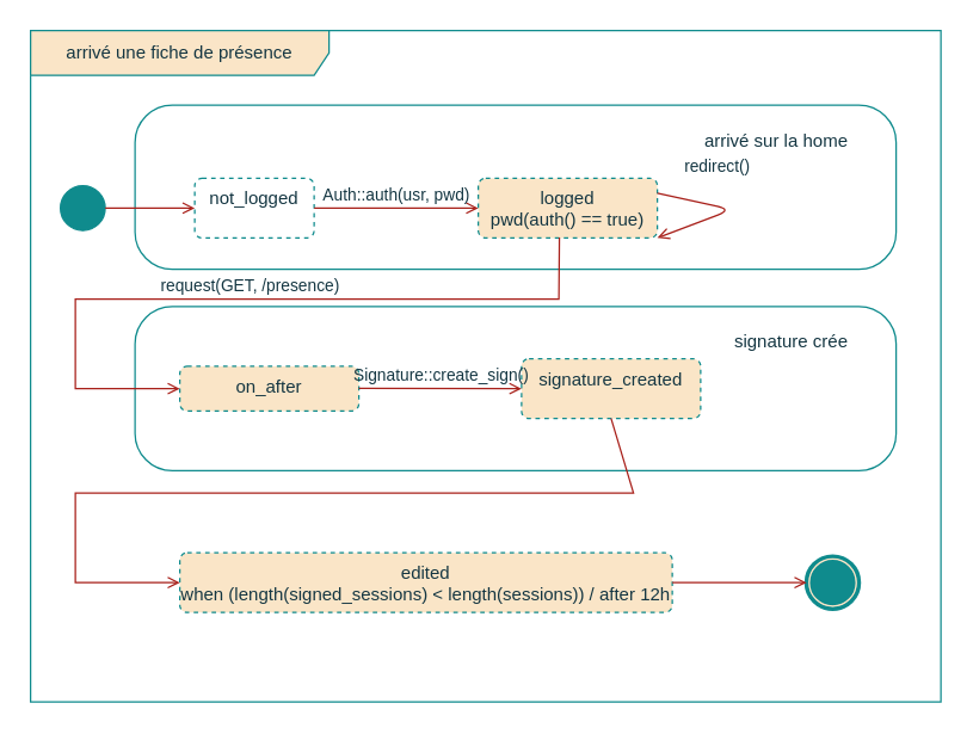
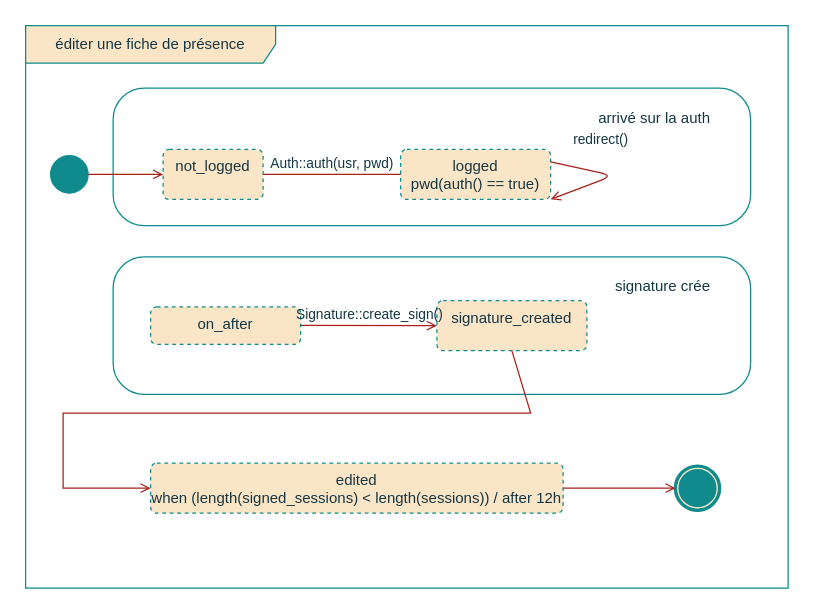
- <mxCell id="2" value="arrivé une fiche de présence" style="shape=umlFrame;whiteSpace=wrap;html=1;pointerEvents=0;recursiveResize=0;container=1;collapsible=0;width=200;strokeColor=#0F8B8D;fontColor=#143642;fillColor=#FAE5C7;height=30;" vertex="1" parent="1"><mxGeometry x="20" y="20" width="610" height="450" as="geometry" /></mxCell>
+ <mxCell id="2" value="éditer une fiche de présence" style="shape=umlFrame;whiteSpace=wrap;html=1;pointerEvents=0;recursiveResize=0;container=1;collapsible=0;width=200;strokeColor=#0F8B8D;fontColor=#143642;fillColor=#FAE5C7;height=30;" vertex="1" parent="1"><mxGeometry x="20" y="20" width="610" height="450" as="geometry" /></mxCell>
- <mxCell id="4" value="arrivé sur la home" style="html=1;align=right;verticalAlign=top;rounded=1;absoluteArcSize=1;arcSize=50;dashed=0;spacingTop=10;spacingRight=30;whiteSpace=wrap;strokeColor=#0F8B8D;fontColor=#143642;fillColor=none;" vertex="1" parent="2"><mxGeometry x="70" y="50" width="510" height="110" as="geometry" /></mxCell>
+ <mxCell id="4" value="arrivé sur la auth" style="html=1;align=right;verticalAlign=top;rounded=1;absoluteArcSize=1;arcSize=50;dashed=0;spacingTop=10;spacingRight=30;whiteSpace=wrap;strokeColor=#0F8B8D;fontColor=#143642;fillColor=none;" vertex="1" parent="2"><mxGeometry x="70" y="50" width="510" height="110" as="geometry" /></mxCell>
- <mxCell id="5" value="not_logged" style="html=1;align=center;verticalAlign=top;rounded=1;absoluteArcSize=1;arcSize=10;dashed=1;whiteSpace=wrap;strokeColor=#0F8B8D;fontColor=#143642;fillColor=#ffffff;" vertex="1" parent="2"><mxGeometry x="110" y="99" width="80" height="40" as="geometry" /></mxCell>
+ <mxCell id="5" value="not_logged" style="html=1;align=center;verticalAlign=top;rounded=1;absoluteArcSize=1;arcSize=10;dashed=1;whiteSpace=wrap;strokeColor=#0F8B8D;fontColor=#143642;fillColor=#FAE5C7;" vertex="1" parent="2"><mxGeometry x="110" y="99" width="80" height="40" as="geometry" /></mxCell>
- <mxCell id="9" value="Auth::auth(usr, pwd)" style="endArrow=open;html=1;rounded=0;align=center;verticalAlign=bottom;endFill=0;labelBackgroundColor=none;strokeColor=#A8201A;fontColor=#143642;fillColor=#FAE5C7;exitX=1;exitY=0.5;exitDx=0;exitDy=0;entryX=0;entryY=0.5;entryDx=0;entryDy=0;" edge="1" parent="2" source="5" target="8"><mxGeometry relative="1" as="geometry"><mxPoint x="310" y="294" as="sourcePoint" /><mxPoint x="470" y="294" as="targetPoint" /></mxGeometry></mxCell>
+ <mxCell id="9" value="Auth::auth(usr, pwd)" style="endArrow=none;html=1;rounded=0;align=center;verticalAlign=bottom;endFill=0;labelBackgroundColor=none;strokeColor=#A8201A;fontColor=#143642;fillColor=#FAE5C7;exitX=1;exitY=0.5;exitDx=0;exitDy=0;entryX=0;entryY=0.5;entryDx=0;entryDy=0;" edge="1" parent="2" source="5" target="8"><mxGeometry relative="1" as="geometry"><mxPoint x="310" y="294" as="sourcePoint" /><mxPoint x="470" y="294" as="targetPoint" /></mxGeometry></mxCell>
- <mxCell id="13" value="request(GET, /presence)" style="endArrow=open;html=1;rounded=0;align=center;verticalAlign=bottom;endFill=0;labelBackgroundColor=none;strokeColor=#A8201A;fontColor=#143642;fillColor=#FAE5C7;entryX=0;entryY=0.5;entryDx=0;entryDy=0;exitX=0.453;exitY=0.993;exitDx=0;exitDy=0;exitPerimeter=0;" edge="1" parent="2" source="8" target="12"><mxGeometry relative="1" as="geometry"><mxPoint x="210" y="170" as="sourcePoint" /><mxPoint x="370" y="170" as="targetPoint" /><Array as="points"><mxPoint x="354" y="180" /><mxPoint x="30" y="180" /><mxPoint x="30" y="240" /></Array></mxGeometry></mxCell>
- <mxCell id="14" value="" style="resizable=0;html=1;align=center;verticalAlign=top;labelBackgroundColor=none;strokeColor=#0F8B8D;fontColor=#143642;fillColor=#FAE5C7;" connectable="0" vertex="1" parent="13"><mxGeometry relative="1" as="geometry" /></mxCell>
